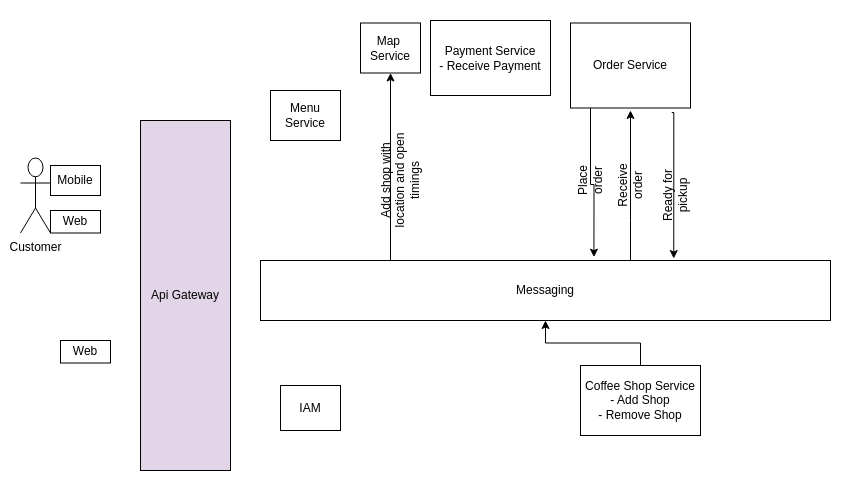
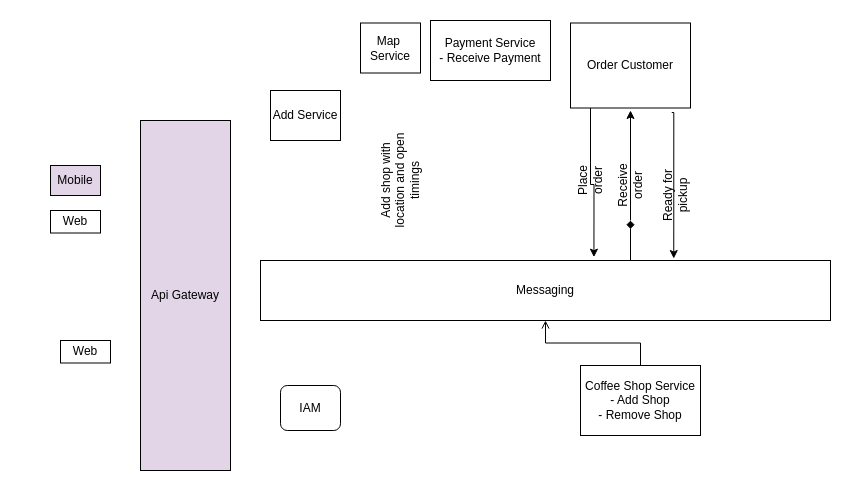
- <mxCell id="6" value="Payment Service&lt;br&gt;- Receive Payment" style="rounded=0;whiteSpace=wrap;html=1;" vertex="1" parent="1"><mxGeometry x="430" y="20" width="120" height="75" as="geometry" /></mxCell>
+ <mxCell id="6" value="Payment Service&lt;br&gt;- Receive Payment" style="rounded=0;whiteSpace=wrap;html=1;" vertex="1" parent="1"><mxGeometry x="430" y="20" width="120" height="60" as="geometry" /></mxCell>
- <mxCell id="12" value="Order Service&lt;br&gt;" style="rounded=0;whiteSpace=wrap;html=1;" vertex="1" parent="1"><mxGeometry x="570" y="22.5" width="120" height="85" as="geometry" /></mxCell>
+ <mxCell id="12" value="Order Customer&lt;br&gt;" style="rounded=0;whiteSpace=wrap;html=1;" vertex="1" parent="1"><mxGeometry x="570" y="22.5" width="120" height="85" as="geometry" /></mxCell>
- <mxCell id="5" value="Menu Service" style="rounded=0;whiteSpace=wrap;html=1;" vertex="1" parent="1"><mxGeometry x="270" y="90" width="70" height="50" as="geometry" /></mxCell>
+ <mxCell id="5" value="Add Service" style="rounded=0;whiteSpace=wrap;html=1;" vertex="1" parent="1"><mxGeometry x="270" y="90" width="70" height="50" as="geometry" /></mxCell>
- <mxCell id="16" style="edgeStyle=orthogonalEdgeStyle;rounded=0;orthogonalLoop=1;jettySize=auto;html=1;entryX=0.5;entryY=1;entryDx=0;entryDy=0;" edge="1" parent="1" source="17" target="9"><mxGeometry relative="1" as="geometry"><Array as="points"><mxPoint x="390" y="210" /><mxPoint x="390" y="210" /></Array></mxGeometry></mxCell>
- <mxCell id="2" value="Mobile" style="rounded=0;whiteSpace=wrap;html=1;" vertex="1" parent="1"><mxGeometry x="50" y="165" width="50" height="30" as="geometry" /></mxCell>
+ <mxCell id="2" value="Mobile" style="rounded=0;whiteSpace=wrap;html=1;fillColor=#e1d5e7;" vertex="1" parent="1"><mxGeometry x="50" y="165" width="50" height="30" as="geometry" /></mxCell>
- <mxCell id="13" value="Customer" style="shape=umlActor;verticalLabelPosition=bottom;verticalAlign=top;html=1;outlineConnect=0;" vertex="1" parent="1"><mxGeometry x="20" y="157.5" width="30" height="75" as="geometry" /></mxCell>
- <mxCell id="22" value="" style="edgeStyle=orthogonalEdgeStyle;rounded=0;orthogonalLoop=1;jettySize=auto;html=1;endArrow=none;" edge="1" parent="1" source="17" target="21"><mxGeometry relative="1" as="geometry"><mxPoint x="630" y="110" as="targetPoint" /><mxPoint x="630" y="260" as="sourcePoint" /><Array as="points"><mxPoint x="630" y="220" /></Array></mxGeometry></mxCell>
+ <mxCell id="22" value="" style="edgeStyle=orthogonalEdgeStyle;rounded=0;orthogonalLoop=1;jettySize=auto;html=1;endArrow=diamond;" edge="1" parent="1" source="17" target="21"><mxGeometry relative="1" as="geometry"><mxPoint x="630" y="110" as="targetPoint" /><mxPoint x="630" y="260" as="sourcePoint" /><Array as="points"><mxPoint x="630" y="220" /></Array></mxGeometry></mxCell>
- <mxCell id="7" value="" style="edgeStyle=orthogonalEdgeStyle;rounded=0;orthogonalLoop=1;jettySize=auto;html=1;" edge="1" parent="1" source="8" target="17"><mxGeometry relative="1" as="geometry" /></mxCell>
+ <mxCell id="7" value="" style="edgeStyle=orthogonalEdgeStyle;rounded=0;orthogonalLoop=1;jettySize=auto;html=1;endArrow=open;" edge="1" parent="1" source="8" target="17"><mxGeometry relative="1" as="geometry" /></mxCell>
- <mxCell id="19" value="IAM" style="rounded=0;whiteSpace=wrap;html=1;" vertex="1" parent="1"><mxGeometry x="280" y="385" width="60" height="45" as="geometry" /></mxCell>
+ <mxCell id="19" value="IAM" style="whiteSpace=wrap;html=1;rounded=1;" vertex="1" parent="1"><mxGeometry x="280" y="385" width="60" height="45" as="geometry" /></mxCell>
